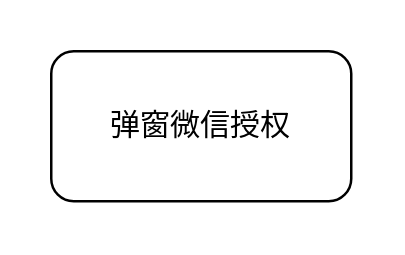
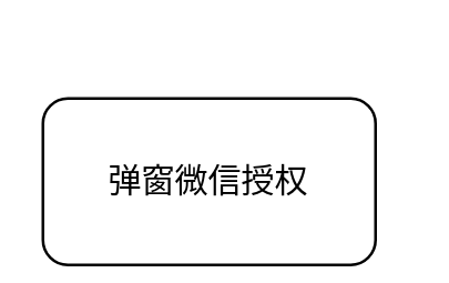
- <mxCell id="2" value="弹窗微信授权" style="rounded=1;whiteSpace=wrap;html=1;" vertex="1" parent="1"><mxGeometry x="20" y="20" width="120" height="60" as="geometry" /></mxCell>
+ <mxCell id="2" value="弹窗微信授权" style="rounded=1;whiteSpace=wrap;html=1;" vertex="1" parent="1"><mxGeometry x="15" y="35" width="120" height="60" as="geometry" /></mxCell>
